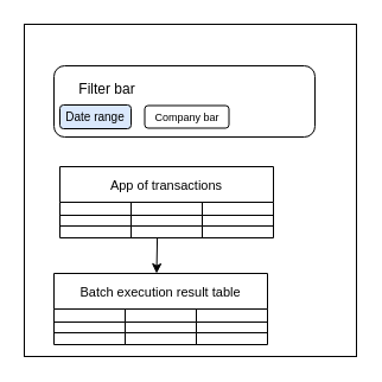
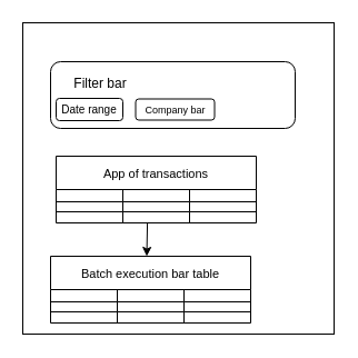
- <mxCell id="5" value="&lt;font style=&quot;font-size: 10px;&quot;&gt;Date range&lt;/font&gt;" style="rounded=1;whiteSpace=wrap;html=1;fillColor=#dae8fc;" vertex="1" parent="1"><mxGeometry x="50" y="88" width="60" height="20" as="geometry" /></mxCell>
+ <mxCell id="5" value="&lt;font style=&quot;font-size: 10px;&quot;&gt;Date range&lt;/font&gt;" style="rounded=1;whiteSpace=wrap;html=1;" vertex="1" parent="1"><mxGeometry x="50" y="88" width="60" height="20" as="geometry" /></mxCell>
- <mxCell id="20" value="Batch execution result table" style="shape=table;startSize=30;container=1;collapsible=0;childLayout=tableLayout;strokeColor=default;fontSize=11;" vertex="1" parent="1"><mxGeometry x="45" y="230" width="180" height="60" as="geometry" /></mxCell>
+ <mxCell id="20" value="Batch execution bar table" style="shape=table;startSize=30;container=1;collapsible=0;childLayout=tableLayout;strokeColor=default;fontSize=11;" vertex="1" parent="1"><mxGeometry x="45" y="230" width="180" height="60" as="geometry" /></mxCell>
